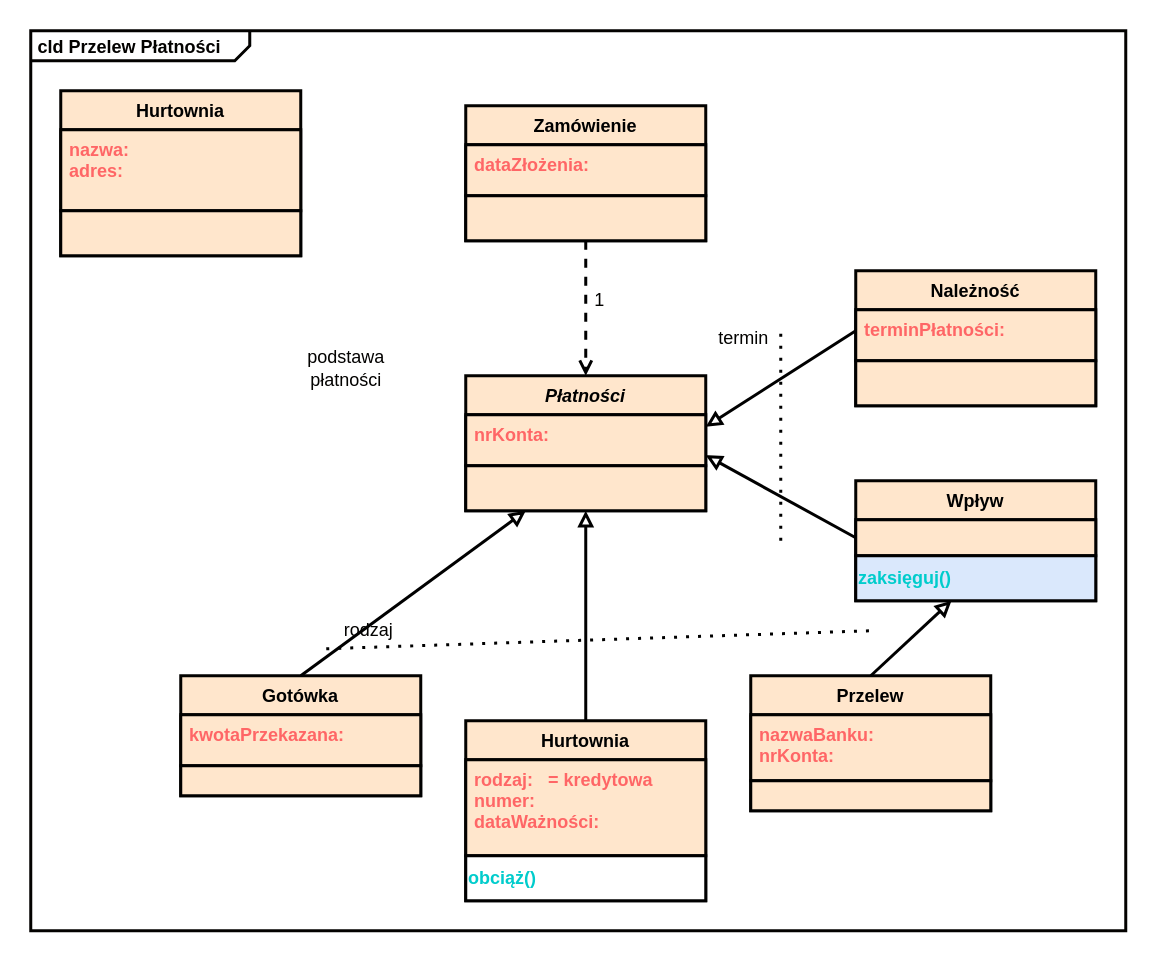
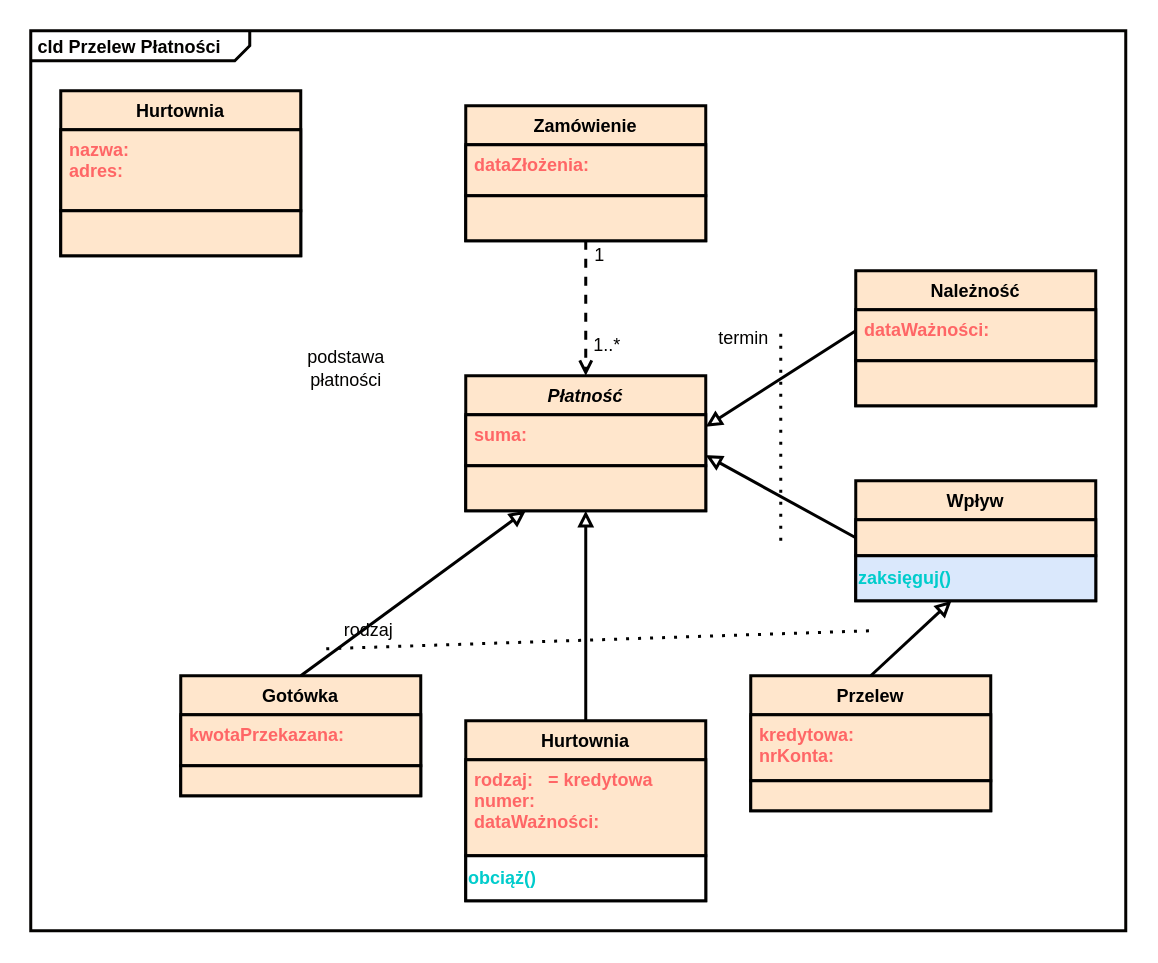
- <mxCell id="38" value="&lt;font color=&quot;#030200&quot;&gt;1&lt;/font&gt;" style="text;html=1;align=center;verticalAlign=middle;resizable=0;points=[];autosize=1;fontColor=#FF6666;" vertex="1" parent="1"><mxGeometry x="389" y="190" width="20" height="20" as="geometry" /></mxCell>
+ <mxCell id="38" value="&lt;font color=&quot;#030200&quot;&gt;1&lt;/font&gt;" style="text;html=1;align=center;verticalAlign=middle;resizable=0;points=[];autosize=1;fontColor=#FF6666;" vertex="1" parent="1"><mxGeometry x="389" y="160" width="20" height="20" as="geometry" /></mxCell>
- <mxCell id="13" value="terminPłatności:" style="text;align=left;verticalAlign=top;spacingLeft=4;spacingRight=4;overflow=hidden;rotatable=0;points=[[0,0.5],[1,0.5]];portConstraint=eastwest;fillColor=#ffe6cc;strokeWidth=2;strokeColor=#000000;fontColor=#FF6666;fontStyle=1" vertex="1" parent="12"><mxGeometry y="26" width="160" height="34" as="geometry" /></mxCell>
+ <mxCell id="13" value="dataWażności:" style="text;align=left;verticalAlign=top;spacingLeft=4;spacingRight=4;overflow=hidden;rotatable=0;points=[[0,0.5],[1,0.5]];portConstraint=eastwest;fillColor=#ffe6cc;strokeWidth=2;strokeColor=#000000;fontColor=#FF6666;fontStyle=1" vertex="1" parent="12"><mxGeometry y="26" width="160" height="34" as="geometry" /></mxCell>
+ <mxCell id="39" value="&lt;font color=&quot;#030200&quot;&gt;1..*&lt;/font&gt;" style="text;html=1;align=center;verticalAlign=middle;resizable=0;points=[];autosize=1;fontColor=#FF6666;" vertex="1" parent="1"><mxGeometry x="389" y="220" width="30" height="20" as="geometry" /></mxCell>
- <mxCell id="6" value="Płatności" style="swimlane;fontStyle=3;align=center;verticalAlign=top;childLayout=stackLayout;horizontal=1;startSize=26;horizontalStack=0;resizeParent=1;resizeLast=0;collapsible=1;marginBottom=0;rounded=0;shadow=0;strokeWidth=2;fillColor=#ffe6cc;strokeColor=#030200;" vertex="1" parent="1"><mxGeometry x="310" y="250" width="160" height="90" as="geometry"><mxRectangle x="340" y="380" width="170" height="26" as="alternateBounds" /></mxGeometry></mxCell>
+ <mxCell id="6" value="Płatność" style="swimlane;fontStyle=3;align=center;verticalAlign=top;childLayout=stackLayout;horizontal=1;startSize=26;horizontalStack=0;resizeParent=1;resizeLast=0;collapsible=1;marginBottom=0;rounded=0;shadow=0;strokeWidth=2;fillColor=#ffe6cc;strokeColor=#030200;" vertex="1" parent="1"><mxGeometry x="310" y="250" width="160" height="90" as="geometry"><mxRectangle x="340" y="380" width="170" height="26" as="alternateBounds" /></mxGeometry></mxCell>
- <mxCell id="7" value="nrKonta:" style="text;align=left;verticalAlign=top;spacingLeft=4;spacingRight=4;overflow=hidden;rotatable=0;points=[[0,0.5],[1,0.5]];portConstraint=eastwest;fillColor=#ffe6cc;strokeWidth=2;strokeColor=#000000;fontStyle=1;fontColor=#FF6666;" vertex="1" parent="6"><mxGeometry y="26" width="160" height="34" as="geometry" /></mxCell>
+ <mxCell id="7" value="suma:" style="text;align=left;verticalAlign=top;spacingLeft=4;spacingRight=4;overflow=hidden;rotatable=0;points=[[0,0.5],[1,0.5]];portConstraint=eastwest;fillColor=#ffe6cc;strokeWidth=2;strokeColor=#000000;fontStyle=1;fontColor=#FF6666;" vertex="1" parent="6"><mxGeometry y="26" width="160" height="34" as="geometry" /></mxCell>
- <mxCell id="22" value="nazwaBanku:&#10;nrKonta:" style="text;align=left;verticalAlign=top;spacingLeft=4;spacingRight=4;overflow=hidden;rotatable=0;points=[[0,0.5],[1,0.5]];portConstraint=eastwest;strokeWidth=2;fontStyle=1;fillColor=#ffe6cc;strokeColor=#030200;fontColor=#FF6666;" vertex="1" parent="21"><mxGeometry y="26" width="160" height="44" as="geometry" /></mxCell>
+ <mxCell id="22" value="kredytowa:&#10;nrKonta:" style="text;align=left;verticalAlign=top;spacingLeft=4;spacingRight=4;overflow=hidden;rotatable=0;points=[[0,0.5],[1,0.5]];portConstraint=eastwest;strokeWidth=2;fontStyle=1;fillColor=#ffe6cc;strokeColor=#030200;fontColor=#FF6666;" vertex="1" parent="21"><mxGeometry y="26" width="160" height="44" as="geometry" /></mxCell>
